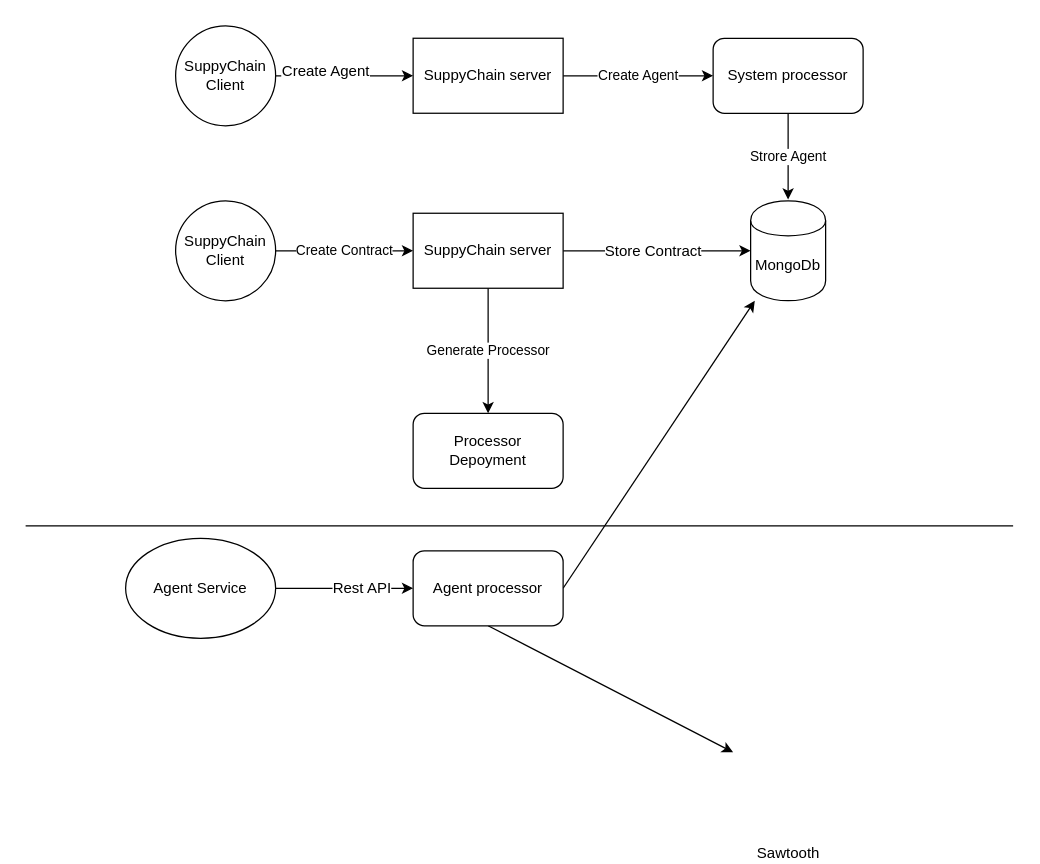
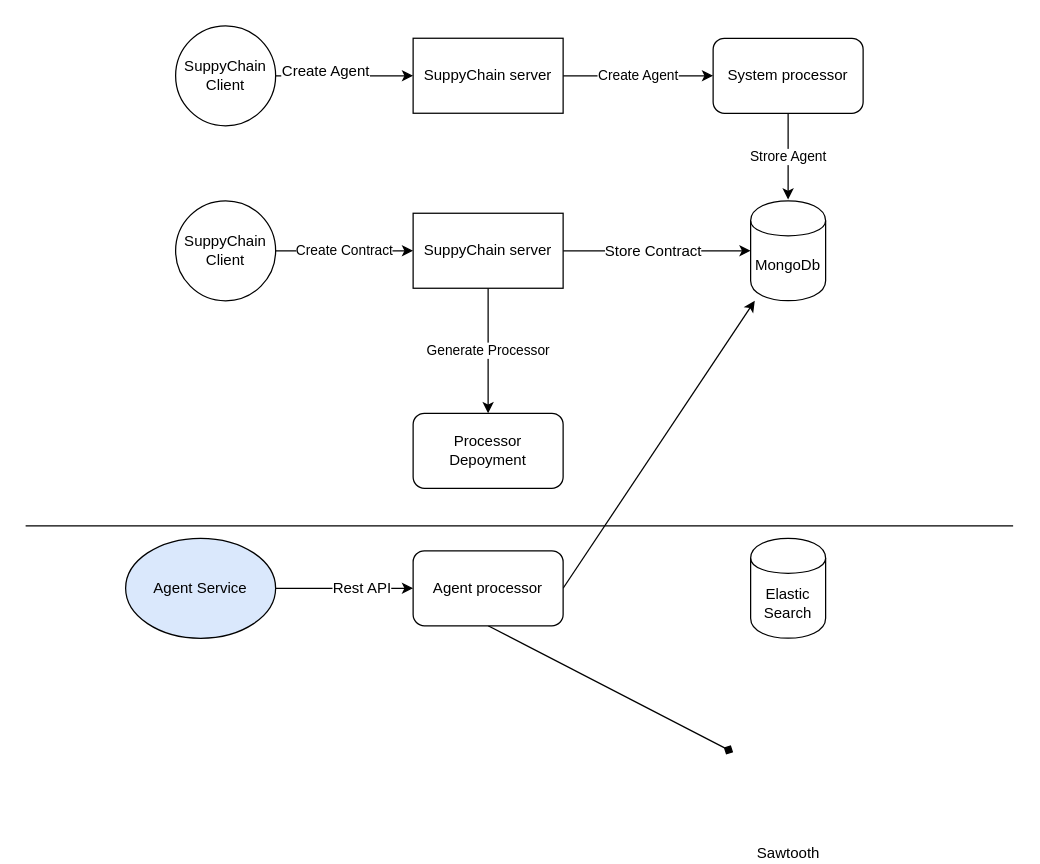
- <mxCell id="19" value="Agent Service" style="ellipse;whiteSpace=wrap;html=1;" vertex="1" parent="1"><mxGeometry x="100" y="430" width="120" height="80" as="geometry" /></mxCell>
+ <mxCell id="19" value="Agent Service" style="ellipse;whiteSpace=wrap;html=1;fillColor=#dae8fc;" vertex="1" parent="1"><mxGeometry x="100" y="430" width="120" height="80" as="geometry" /></mxCell>
+ <mxCell id="24" value="Elastic Search" style="shape=cylinder;whiteSpace=wrap;html=1;boundedLbl=1;backgroundOutline=1;" vertex="1" parent="1"><mxGeometry x="600" y="430" width="60" height="80" as="geometry" /></mxCell>
- <mxCell id="21" style="edgeStyle=none;rounded=0;orthogonalLoop=1;jettySize=auto;html=1;exitX=0.5;exitY=1;exitDx=0;exitDy=0;" edge="1" parent="1" source="22" target="25"><mxGeometry relative="1" as="geometry" /></mxCell>
+ <mxCell id="21" style="edgeStyle=none;rounded=0;orthogonalLoop=1;jettySize=auto;html=1;exitX=0.5;exitY=1;exitDx=0;exitDy=0;endArrow=diamond;" edge="1" parent="1" source="22" target="25"><mxGeometry relative="1" as="geometry" /></mxCell>
